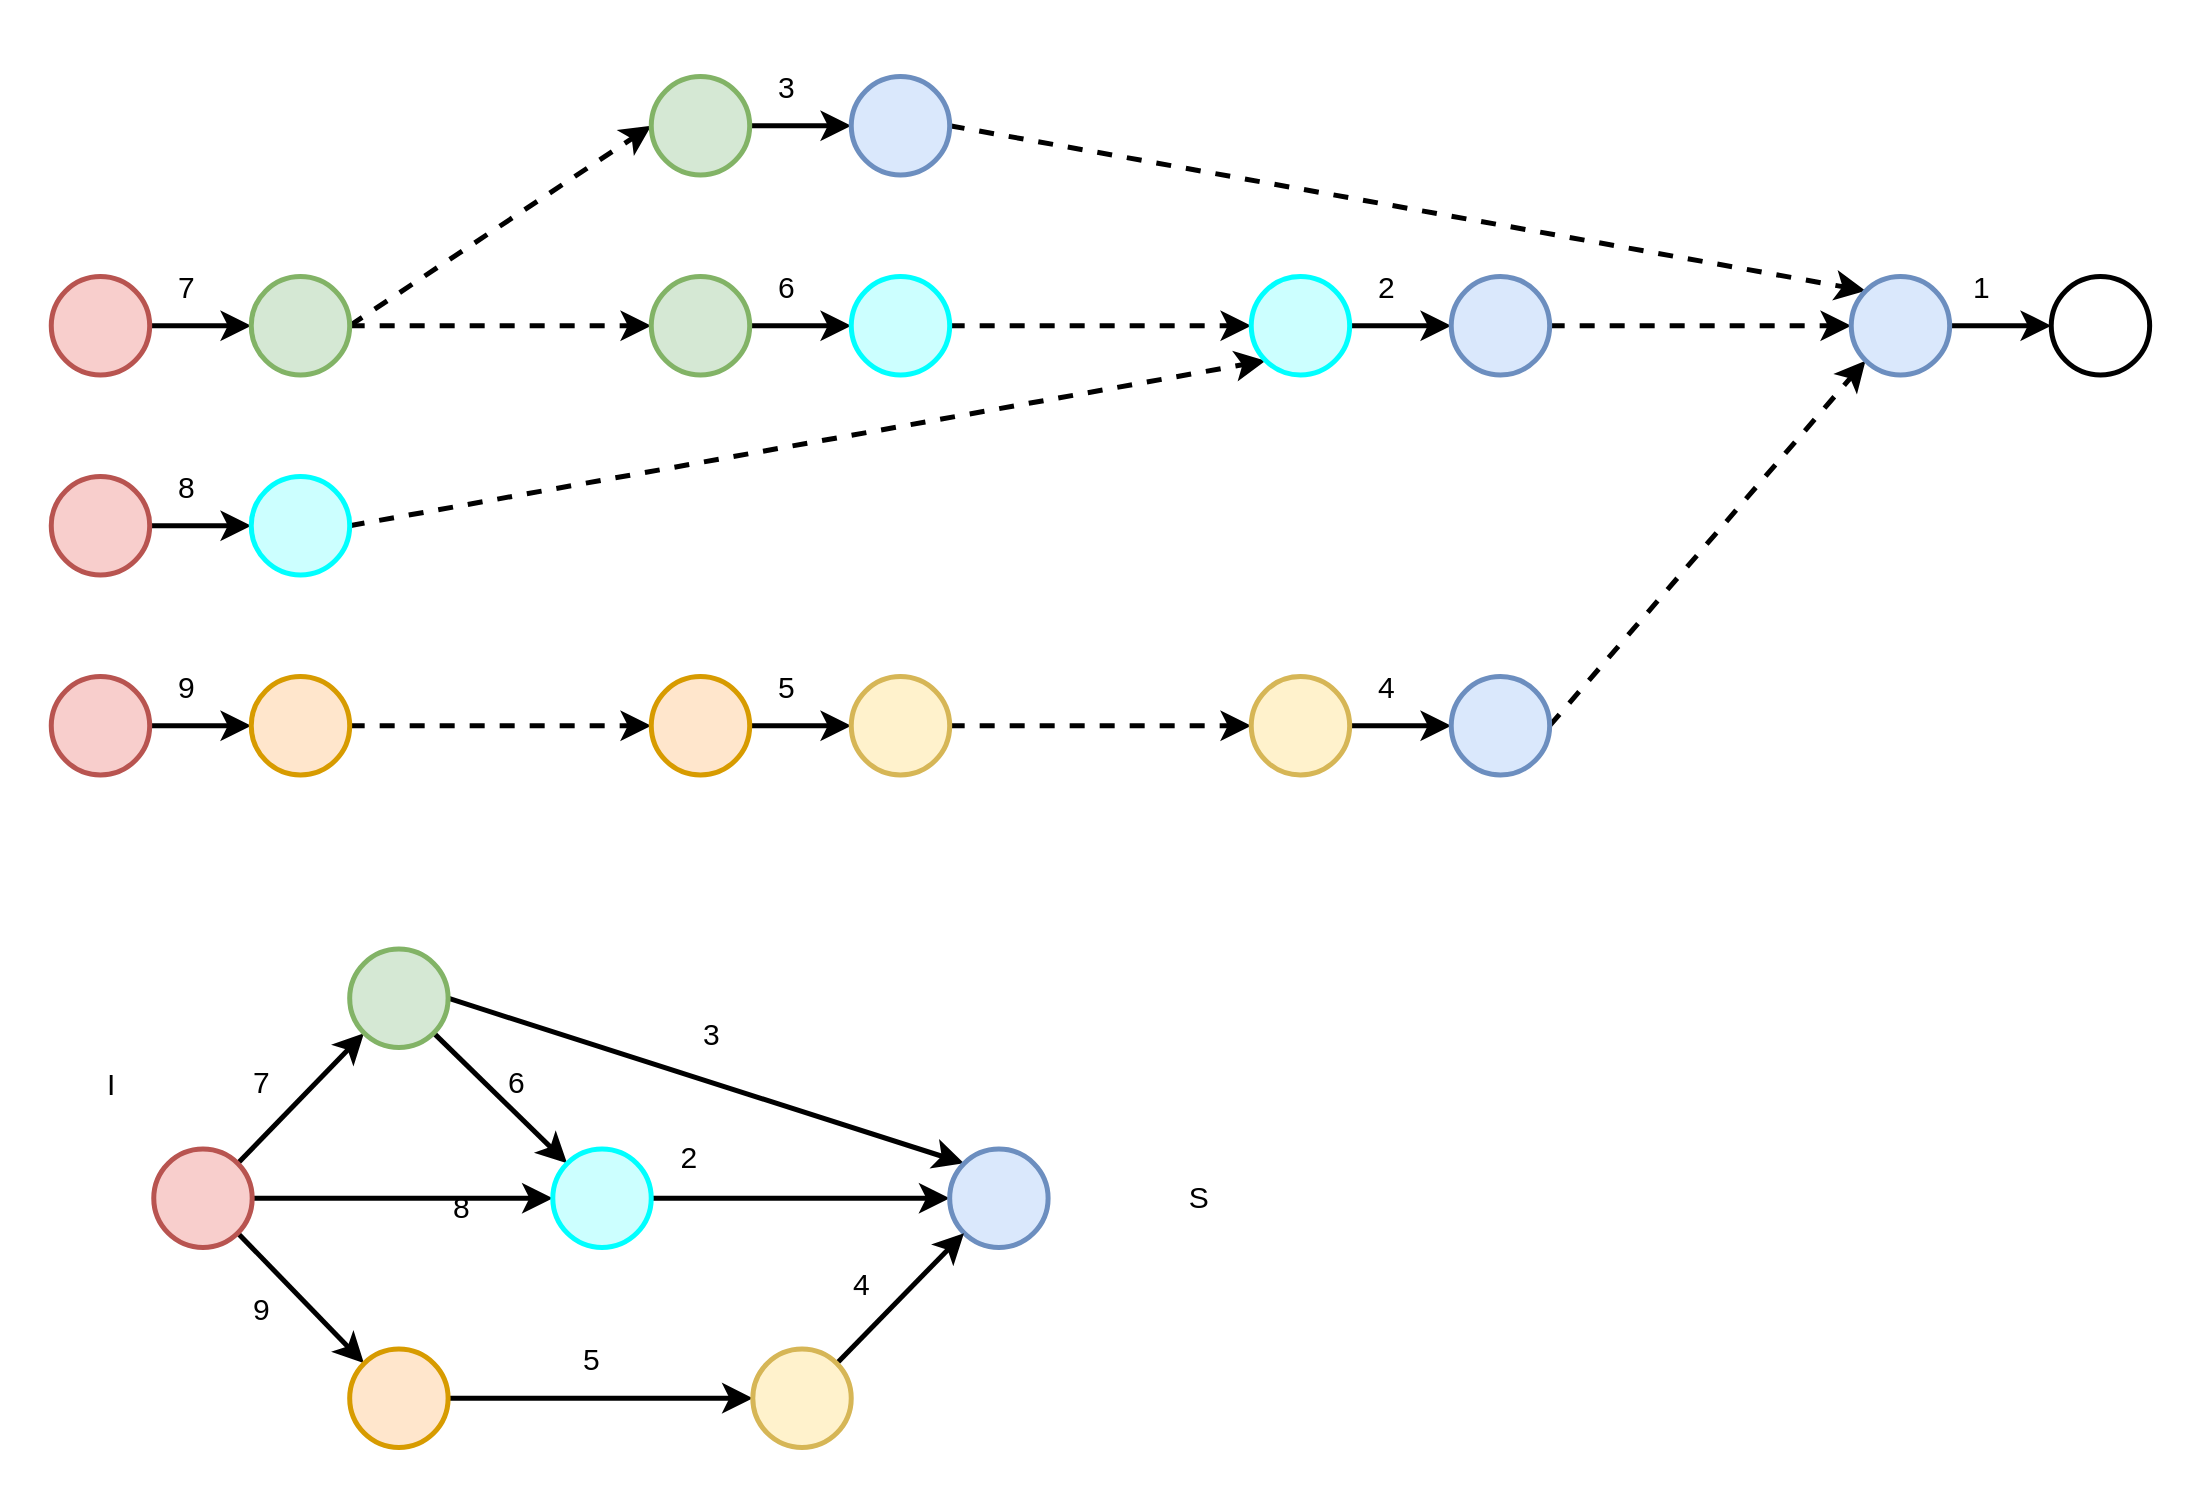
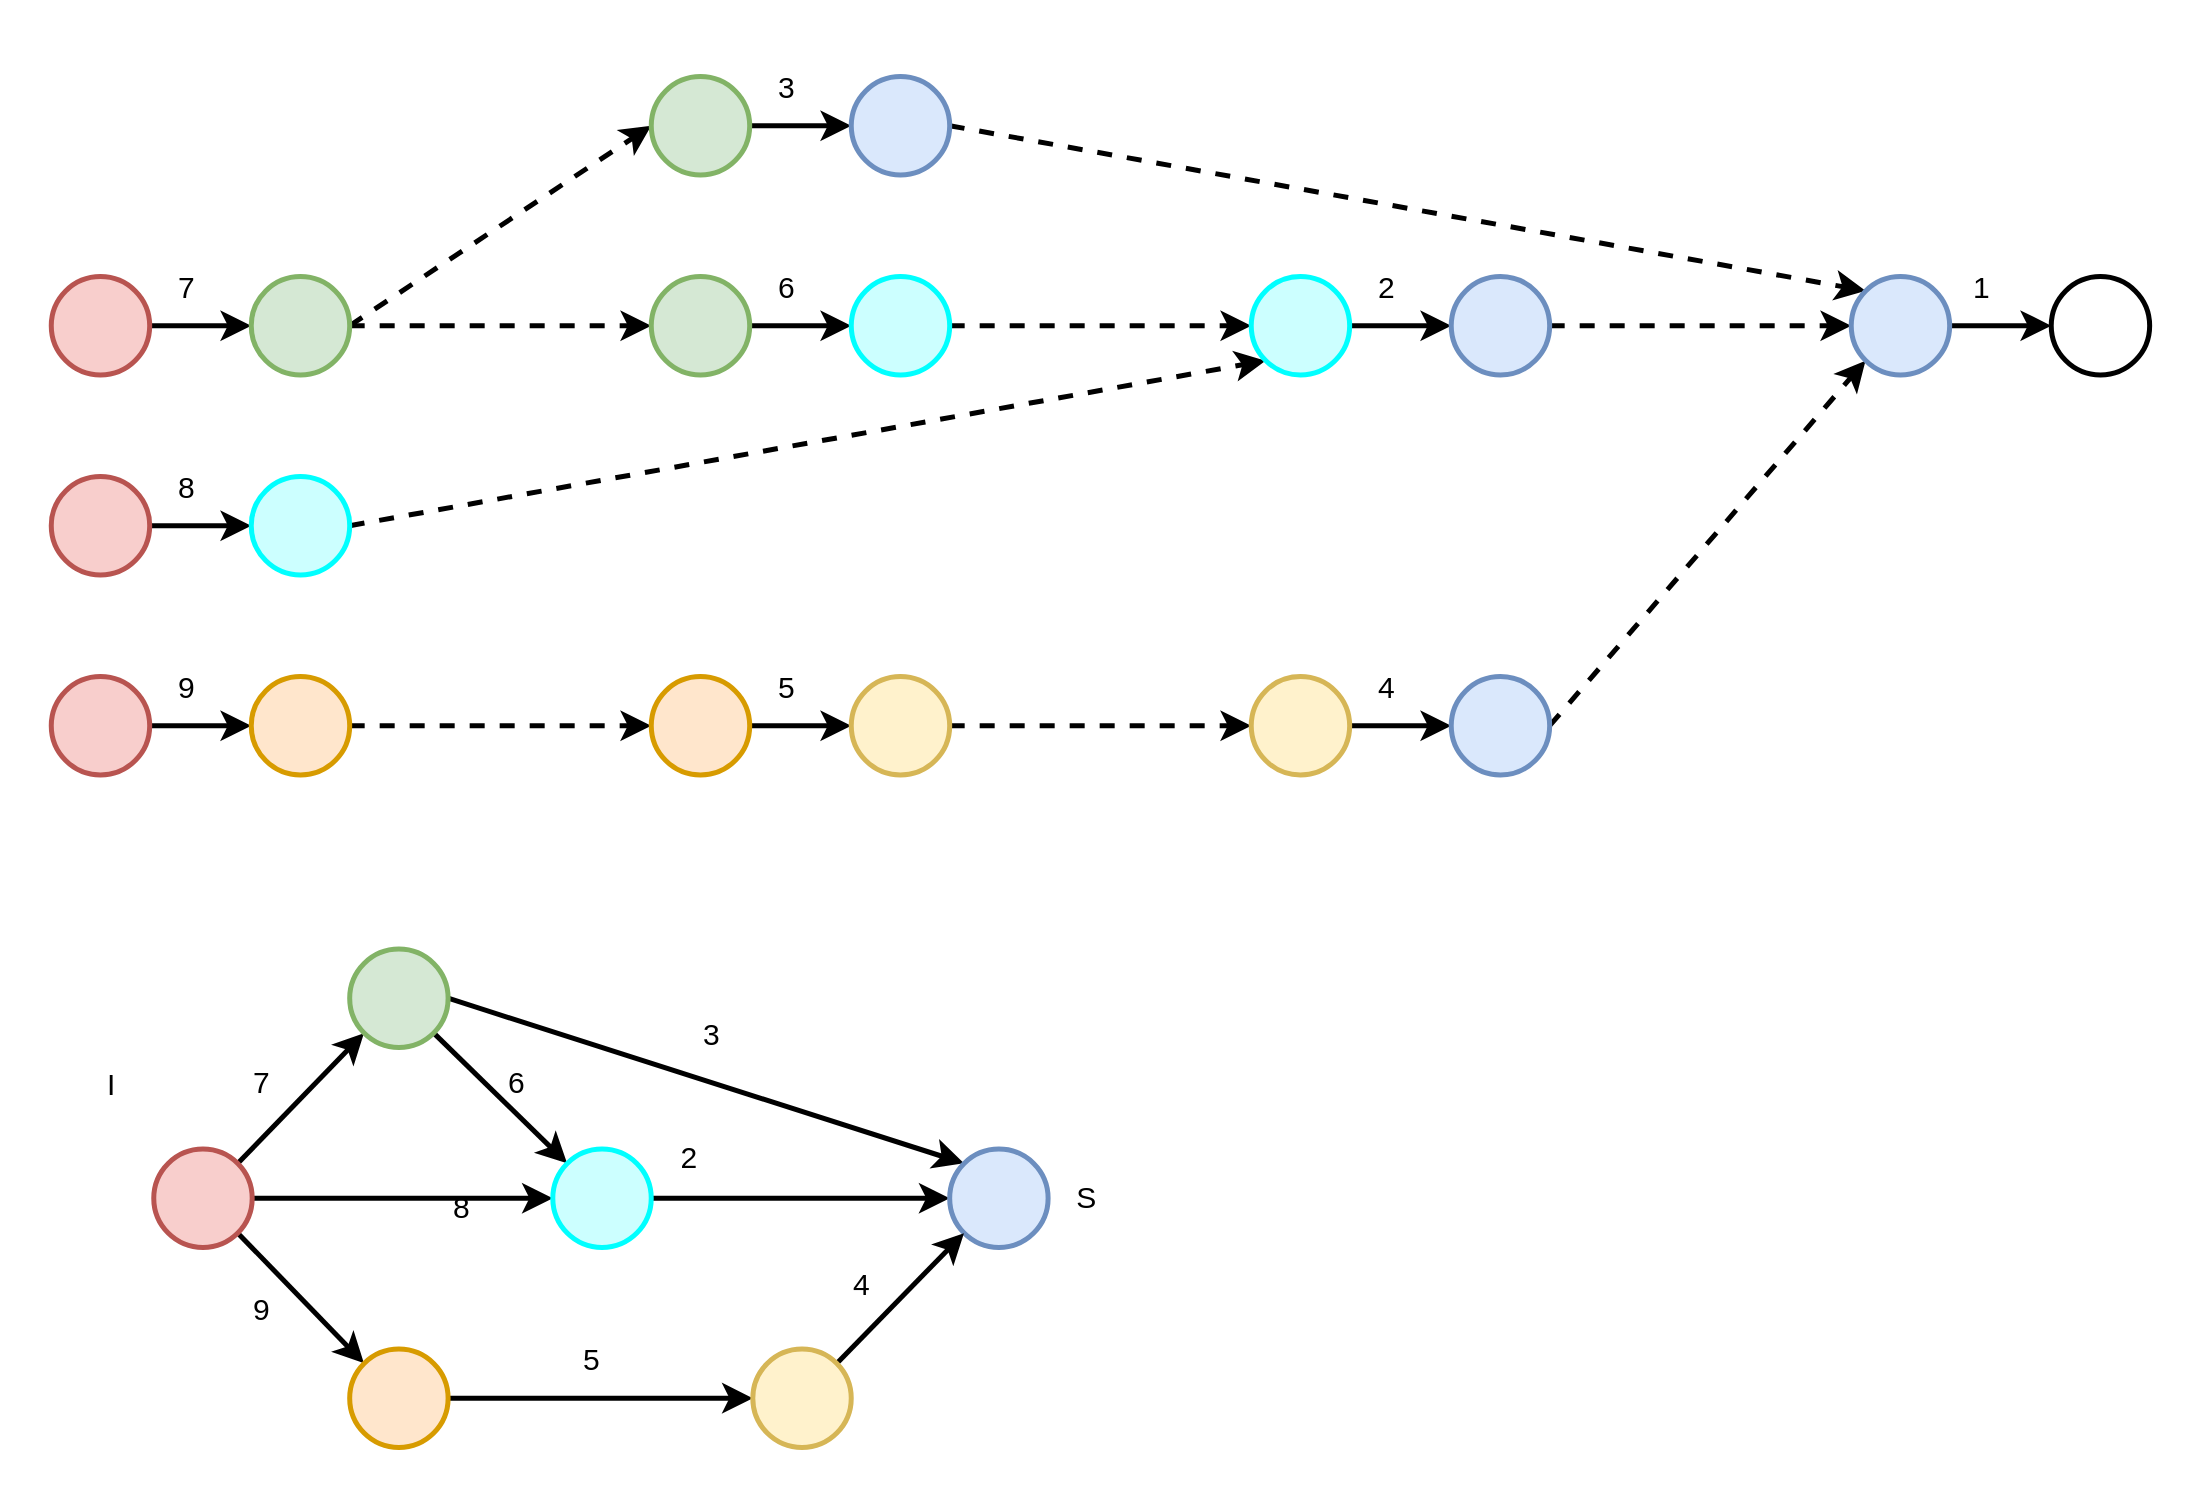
- <mxCell id="70" value="S" style="text;html=1;align=center;verticalAlign=middle;resizable=0;points=[];autosize=1;strokeColor=none;fillColor=none;" vertex="1" parent="1"><mxGeometry x="463.74" y="463.69" width="30" height="30" as="geometry" /></mxCell>
+ <mxCell id="70" value="S" style="text;html=1;align=center;verticalAlign=middle;resizable=0;points=[];autosize=1;strokeColor=none;fillColor=none;" vertex="1" parent="1"><mxGeometry x="418.74" y="463.69" width="30" height="30" as="geometry" /></mxCell>
